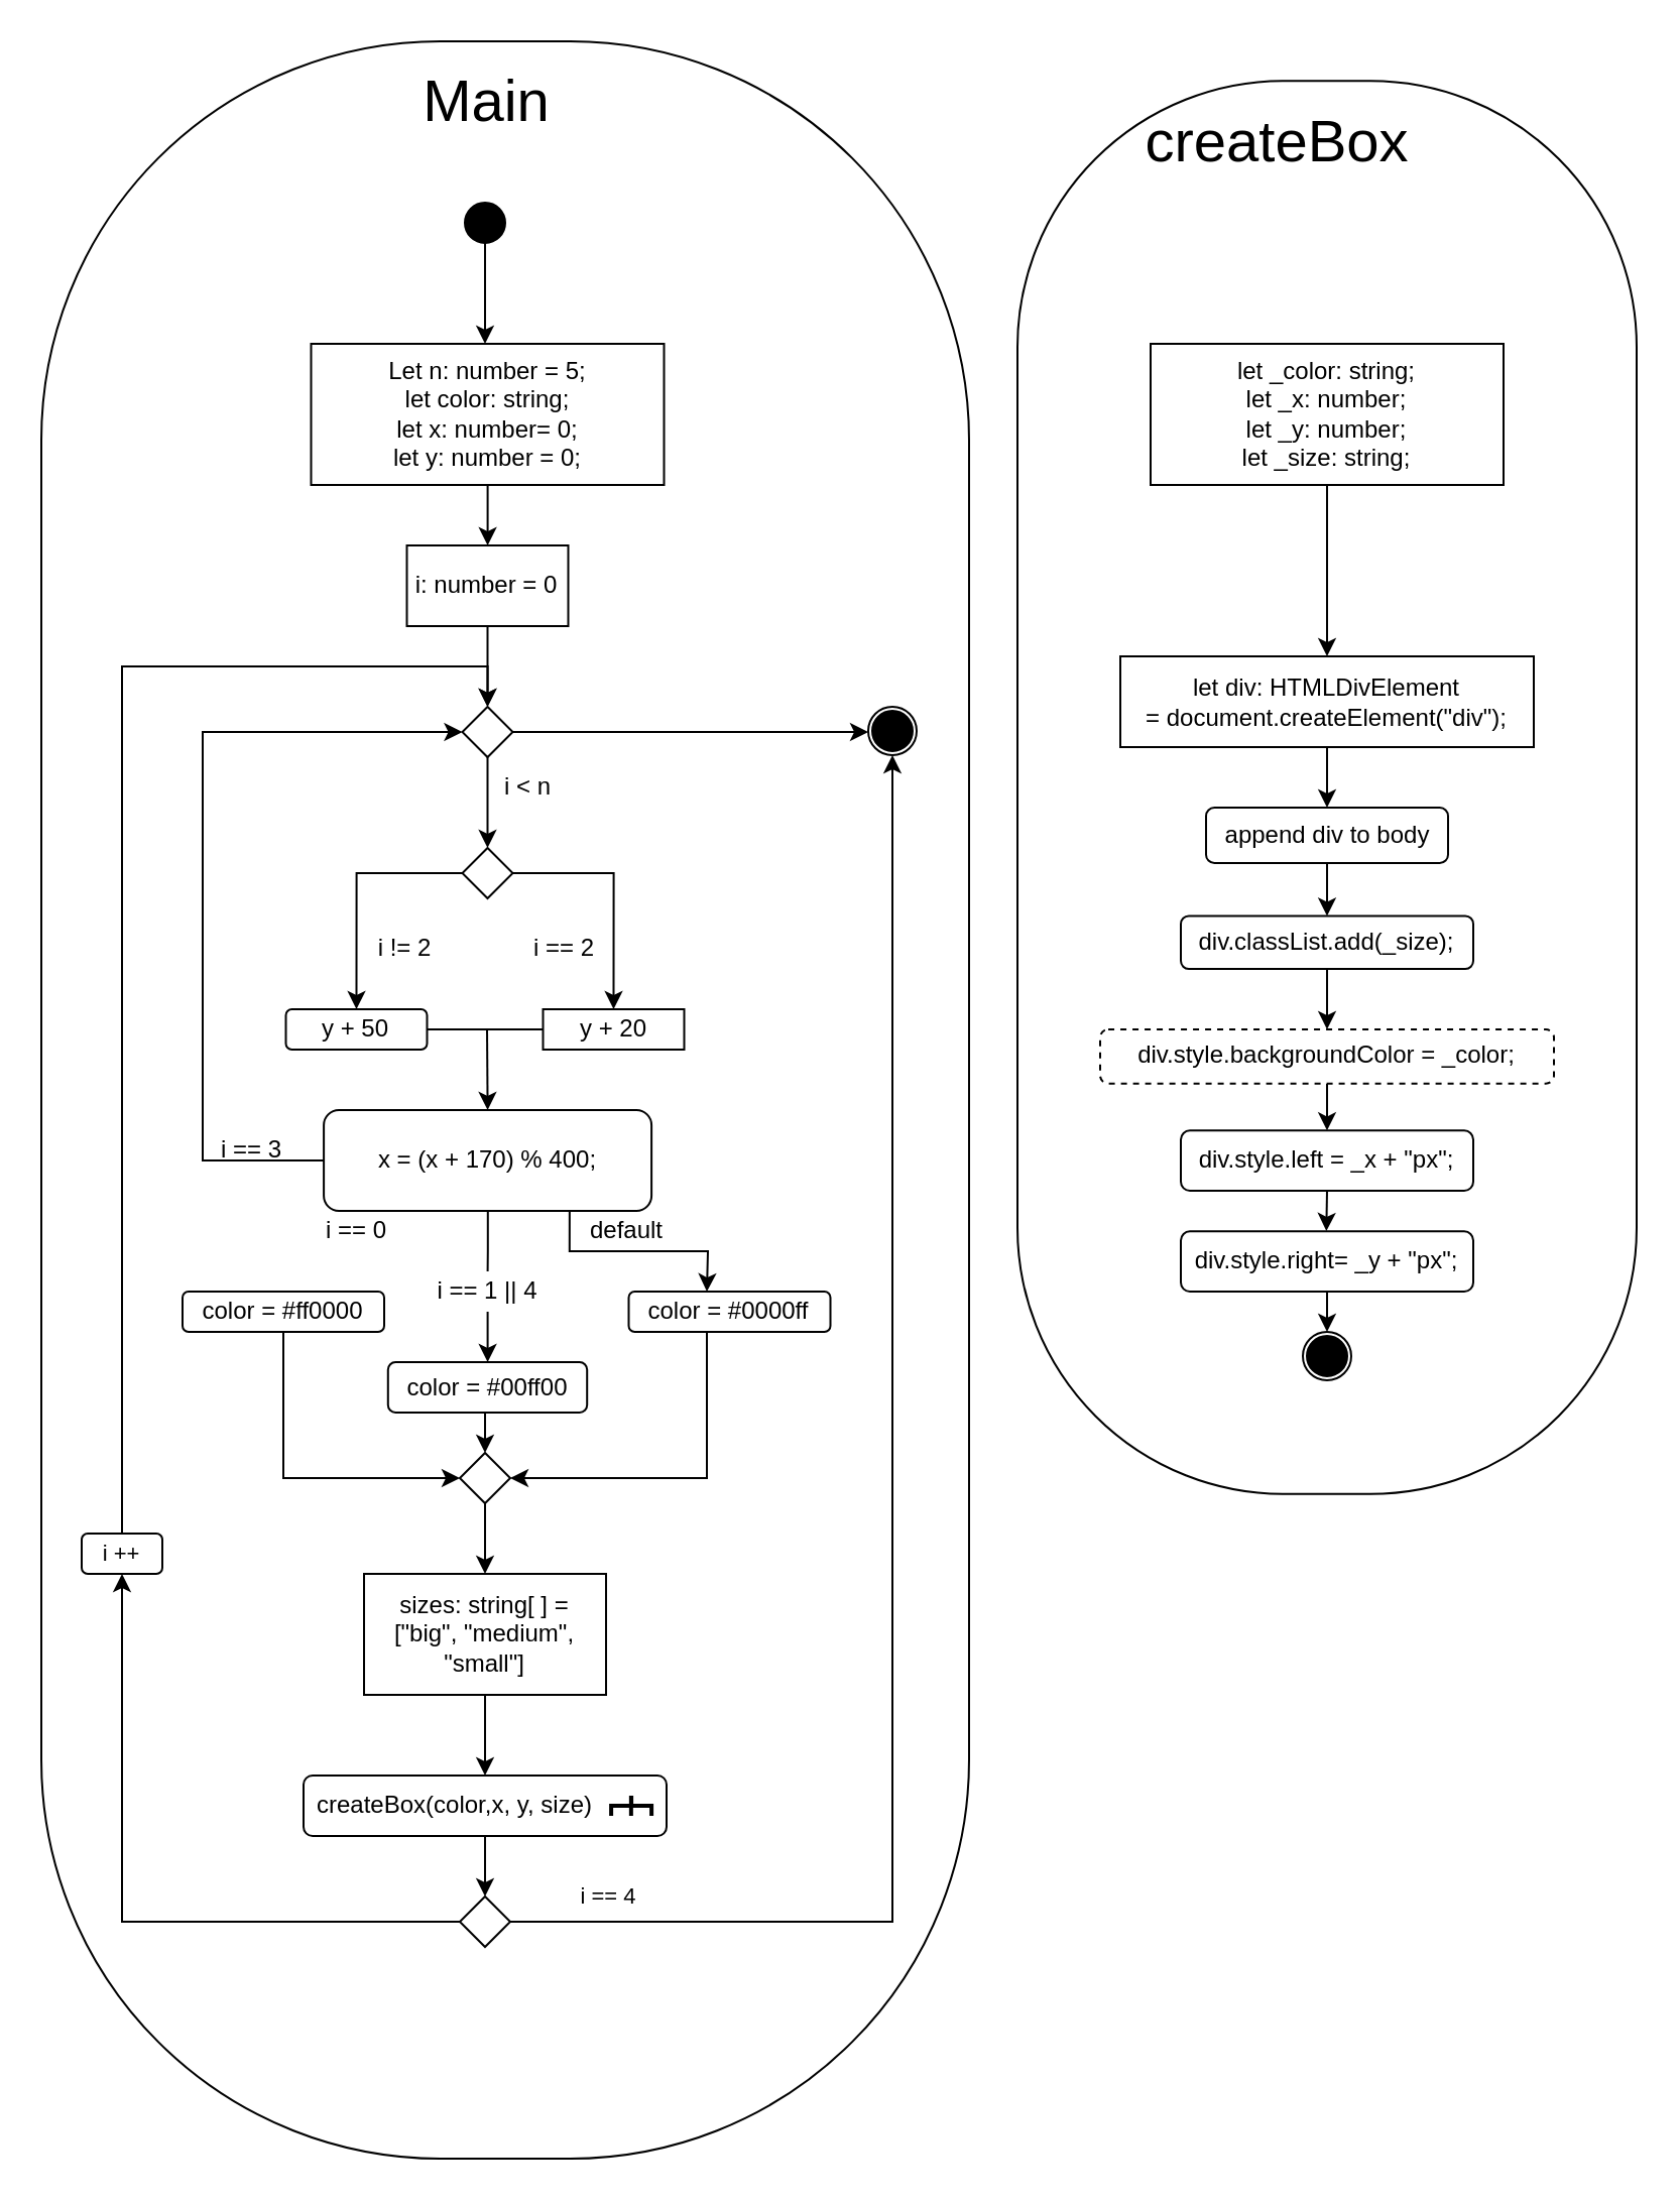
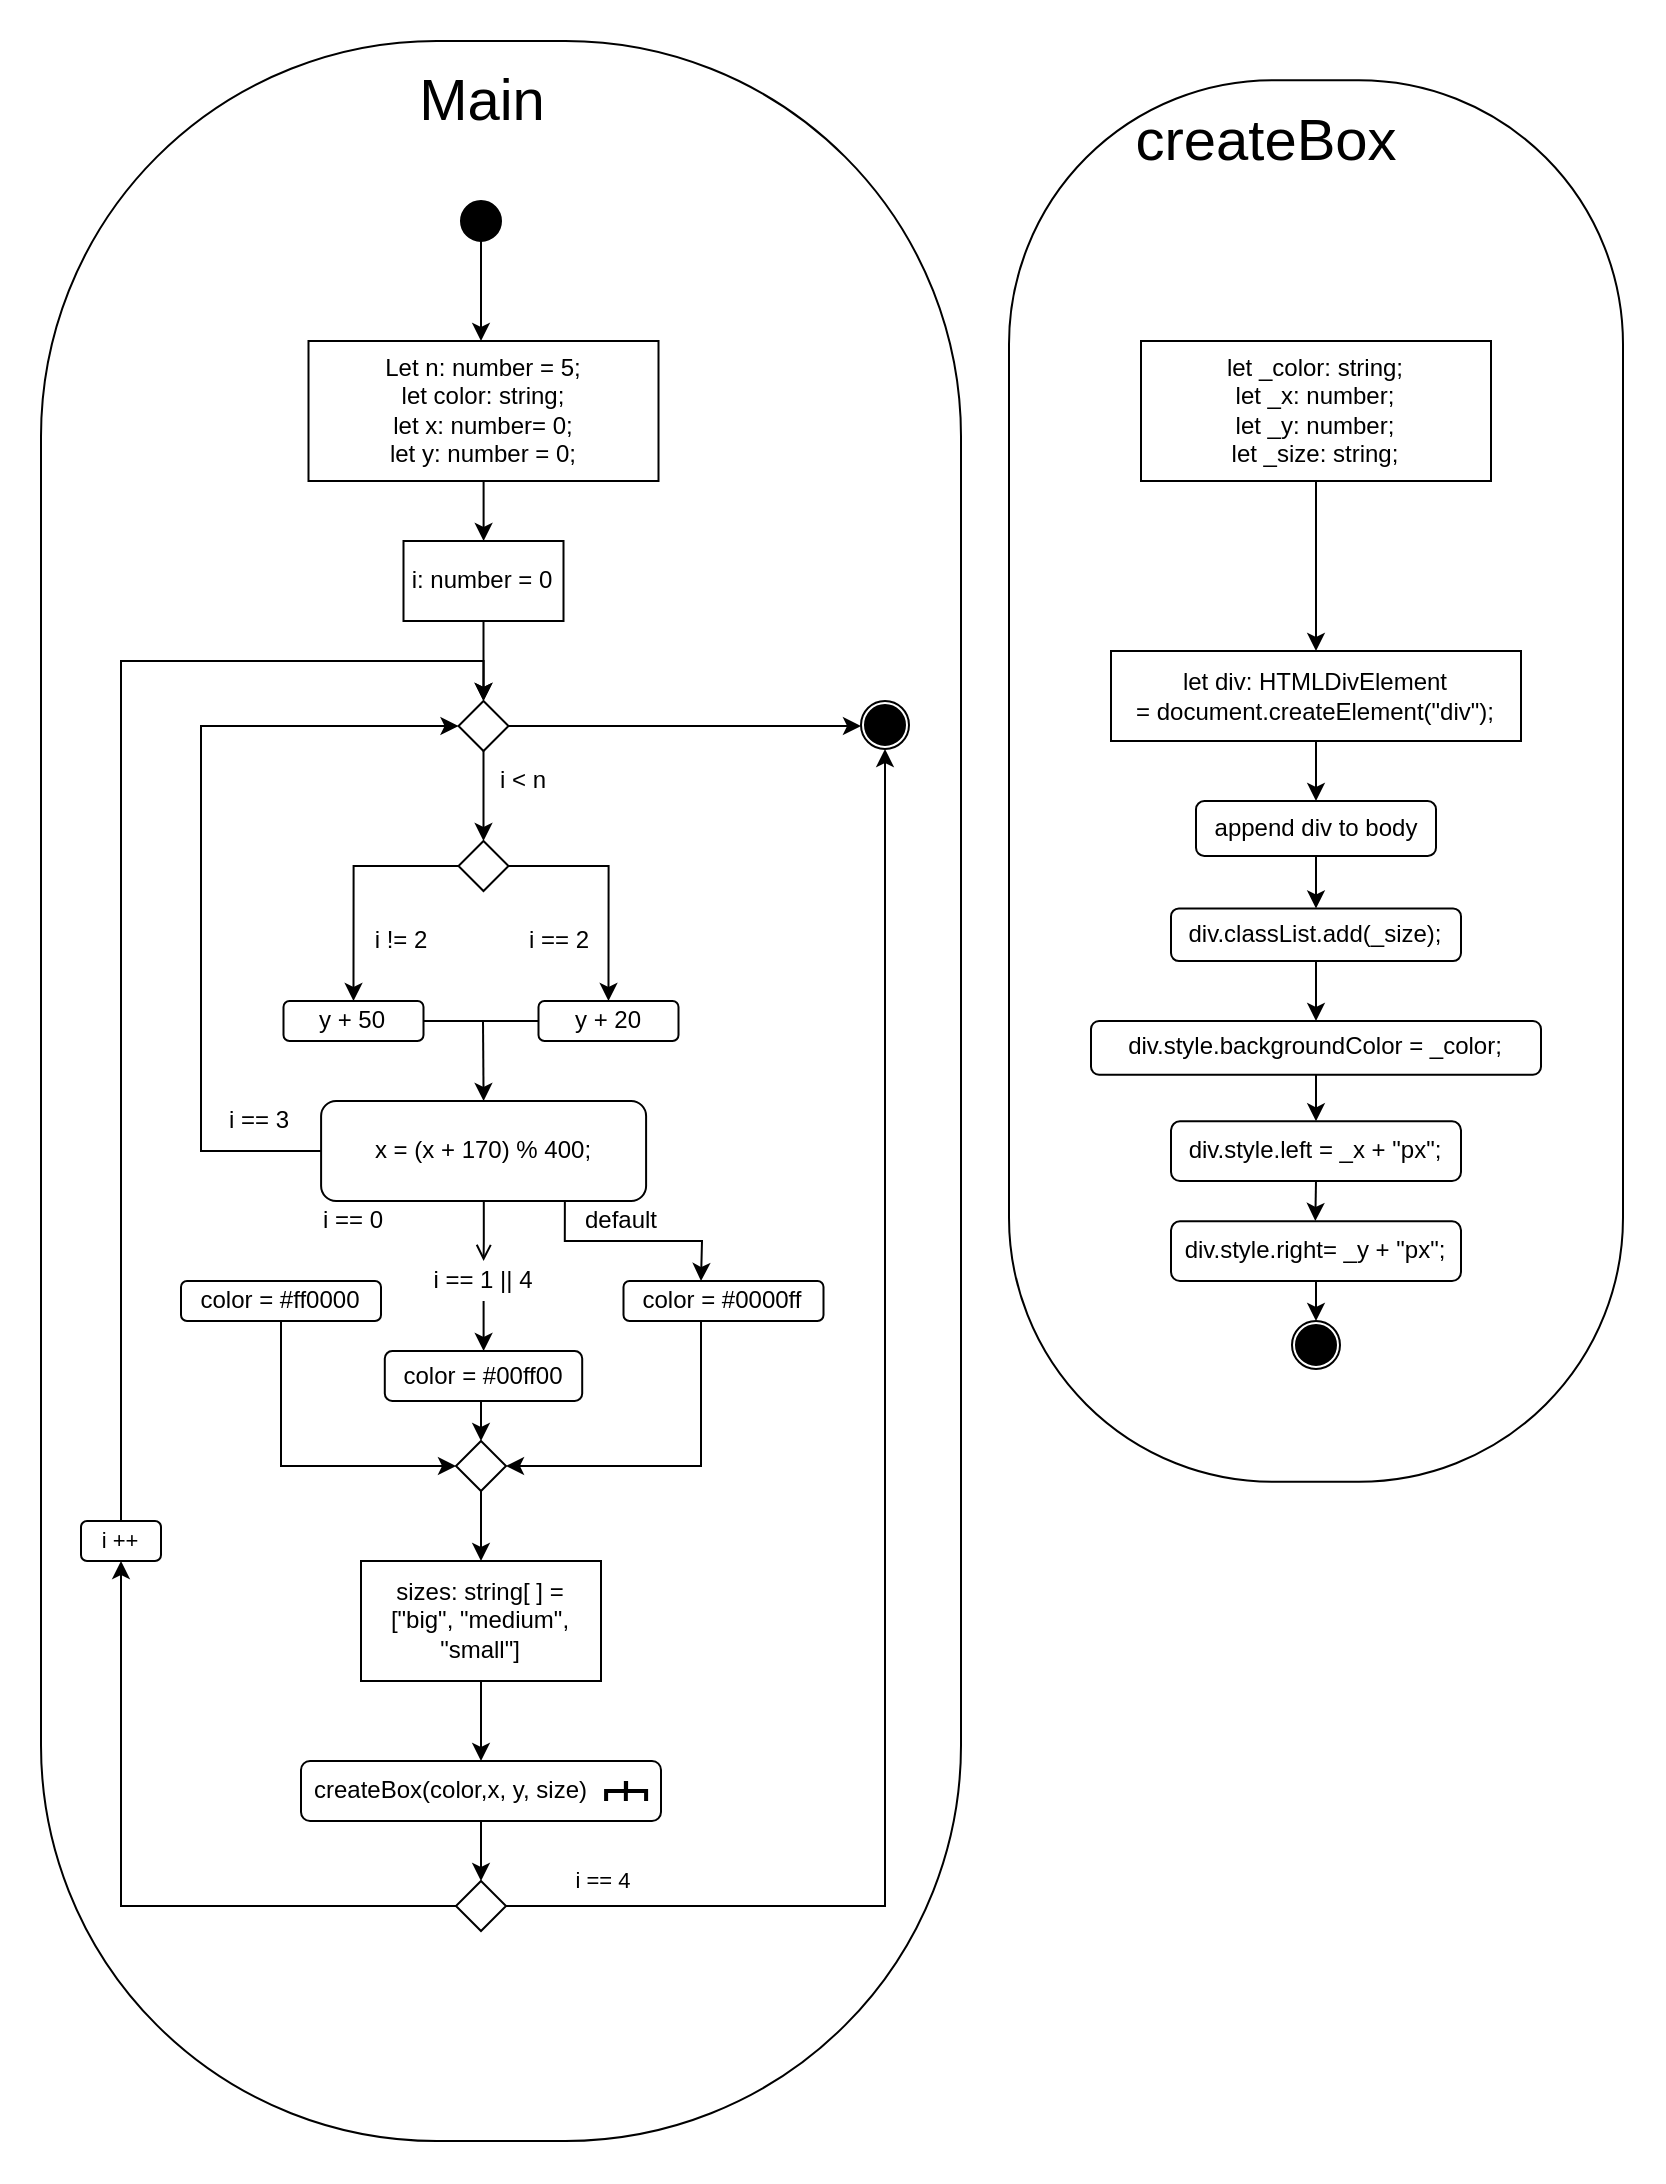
- <mxCell id="25" value="y + 20" style="whiteSpace=wrap;html=1;fillColor=none;rounded=0;" vertex="1" parent="1"><mxGeometry x="268.75" y="500" width="70" height="20" as="geometry" /></mxCell>
+ <mxCell id="25" value="y + 20" style="rounded=1;whiteSpace=wrap;html=1;fillColor=none;" vertex="1" parent="1"><mxGeometry x="268.75" y="500" width="70" height="20" as="geometry" /></mxCell>
- <mxCell id="64" value="&lt;div&gt;div.style.backgroundColor = _color;&lt;/div&gt;" style="whiteSpace=wrap;html=1;rounded=1;fillColor=#FFFFFF;dashed=1;" vertex="1" parent="1"><mxGeometry x="545" y="510" width="225" height="26.87" as="geometry" /></mxCell>
+ <mxCell id="64" value="&lt;div&gt;div.style.backgroundColor = _color;&lt;/div&gt;" style="whiteSpace=wrap;html=1;rounded=1;fillColor=#FFFFFF;" vertex="1" parent="1"><mxGeometry x="545" y="510" width="225" height="26.87" as="geometry" /></mxCell>
- <mxCell id="29" value="i == 3" style="text;html=1;align=center;verticalAlign=middle;resizable=0;points=[];autosize=1;" vertex="1" parent="1"><mxGeometry x="98.75" y="560" width="50" height="20" as="geometry" /></mxCell>
+ <mxCell id="29" value="i == 3" style="text;html=1;align=center;verticalAlign=middle;resizable=0;points=[];autosize=1;" vertex="1" parent="1"><mxGeometry x="103.75" y="550" width="50" height="20" as="geometry" /></mxCell>
- <mxCell id="41" value="" style="edgeStyle=orthogonalEdgeStyle;rounded=0;orthogonalLoop=1;jettySize=auto;html=1;endArrow=none;endFill=0;" edge="1" parent="1" source="14" target="40"><mxGeometry relative="1" as="geometry"><mxPoint x="241.333" y="600" as="sourcePoint" /><mxPoint x="241.25" y="675" as="targetPoint" /></mxGeometry></mxCell>
+ <mxCell id="41" value="" style="edgeStyle=orthogonalEdgeStyle;rounded=0;orthogonalLoop=1;jettySize=auto;html=1;endArrow=open;endFill=0;" edge="1" parent="1" source="14" target="40"><mxGeometry relative="1" as="geometry"><mxPoint x="241.333" y="600" as="sourcePoint" /><mxPoint x="241.25" y="675" as="targetPoint" /></mxGeometry></mxCell>
